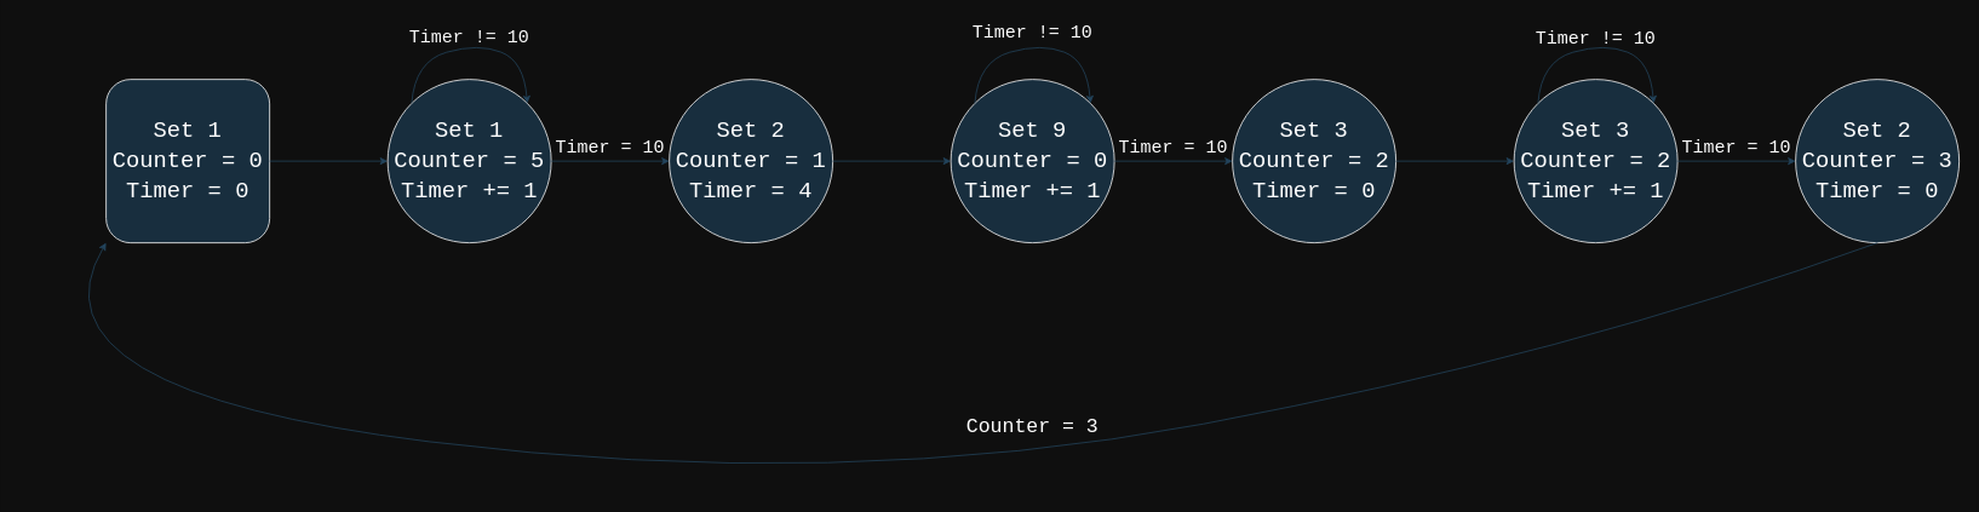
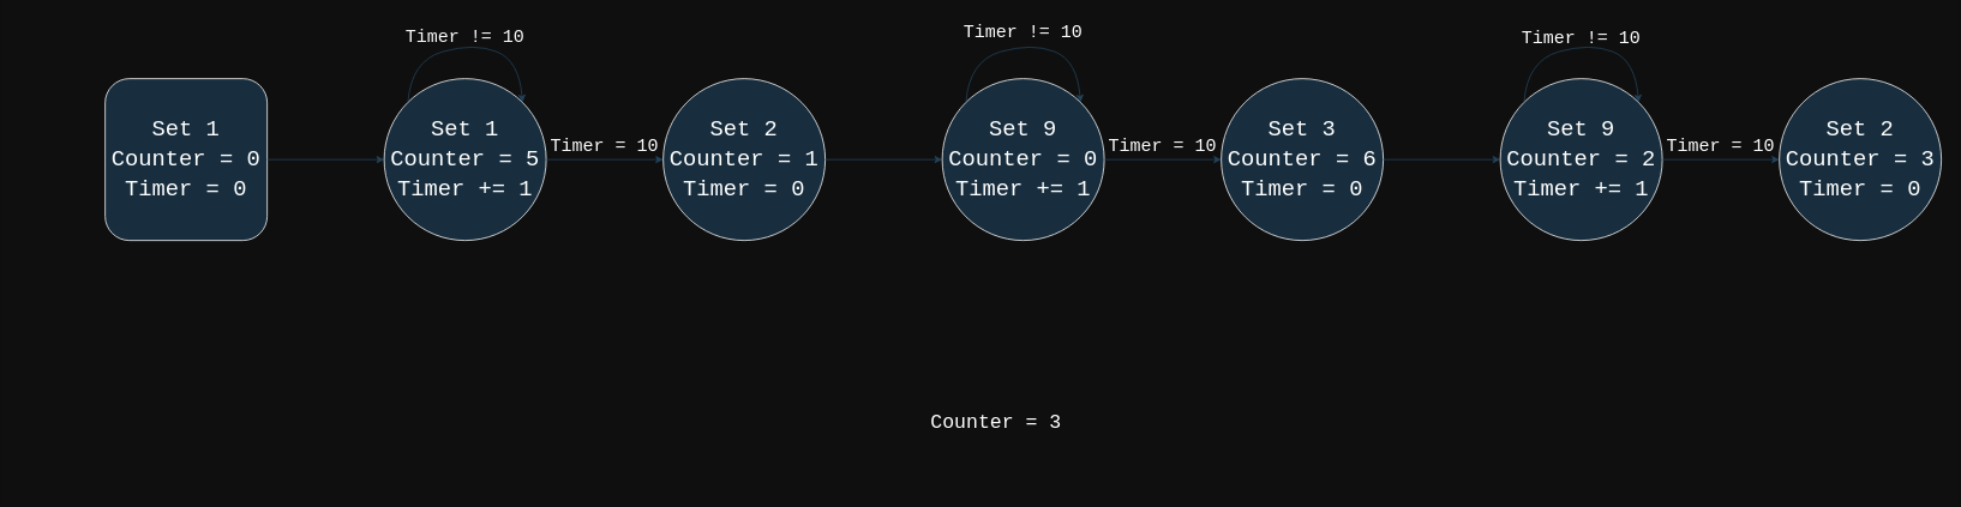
- <mxCell id="9" value="&lt;font face=&quot;Courier New&quot; style=&quot;font-size: 25px;&quot;&gt;Set 2&lt;/font&gt;&lt;div style=&quot;font-size: 25px;&quot;&gt;&lt;font face=&quot;Courier New&quot; style=&quot;font-size: 25px;&quot;&gt;Counter = 1&lt;/font&gt;&lt;/div&gt;&lt;div style=&quot;font-size: 25px;&quot;&gt;&lt;font face=&quot;Courier New&quot; style=&quot;font-size: 25px;&quot;&gt;Timer = 4&lt;/font&gt;&lt;/div&gt;" style="ellipse;whiteSpace=wrap;html=1;labelBackgroundColor=none;fillColor=#182E3E;strokeColor=#FFFFFF;fontColor=#FFFFFF;" parent="1" vertex="1"><mxGeometry x="736" y="87" width="180" height="180" as="geometry" /></mxCell>
+ <mxCell id="9" value="&lt;font face=&quot;Courier New&quot; style=&quot;font-size: 25px;&quot;&gt;Set 2&lt;/font&gt;&lt;div style=&quot;font-size: 25px;&quot;&gt;&lt;font face=&quot;Courier New&quot; style=&quot;font-size: 25px;&quot;&gt;Counter = 1&lt;/font&gt;&lt;/div&gt;&lt;div style=&quot;font-size: 25px;&quot;&gt;&lt;font face=&quot;Courier New&quot; style=&quot;font-size: 25px;&quot;&gt;Timer = 0&lt;/font&gt;&lt;/div&gt;" style="ellipse;whiteSpace=wrap;html=1;labelBackgroundColor=none;fillColor=#182E3E;strokeColor=#FFFFFF;fontColor=#FFFFFF;" parent="1" vertex="1"><mxGeometry x="736" y="87" width="180" height="180" as="geometry" /></mxCell>
- <mxCell id="16" value="&lt;font face=&quot;Courier New&quot; style=&quot;font-size: 25px;&quot;&gt;Set 3&lt;/font&gt;&lt;div style=&quot;font-size: 25px;&quot;&gt;&lt;font face=&quot;Courier New&quot; style=&quot;font-size: 25px;&quot;&gt;Counter = 2&lt;/font&gt;&lt;/div&gt;&lt;div style=&quot;font-size: 25px;&quot;&gt;&lt;font face=&quot;Courier New&quot; style=&quot;font-size: 25px;&quot;&gt;Timer = 0&lt;/font&gt;&lt;/div&gt;" style="ellipse;whiteSpace=wrap;html=1;labelBackgroundColor=none;fillColor=#182E3E;strokeColor=#FFFFFF;fontColor=#FFFFFF;" parent="1" vertex="1"><mxGeometry x="1356" y="87" width="180" height="180" as="geometry" /></mxCell>
+ <mxCell id="16" value="&lt;font face=&quot;Courier New&quot; style=&quot;font-size: 25px;&quot;&gt;Set 3&lt;/font&gt;&lt;div style=&quot;font-size: 25px;&quot;&gt;&lt;font face=&quot;Courier New&quot; style=&quot;font-size: 25px;&quot;&gt;Counter = 6&lt;/font&gt;&lt;/div&gt;&lt;div style=&quot;font-size: 25px;&quot;&gt;&lt;font face=&quot;Courier New&quot; style=&quot;font-size: 25px;&quot;&gt;Timer = 0&lt;/font&gt;&lt;/div&gt;" style="ellipse;whiteSpace=wrap;html=1;labelBackgroundColor=none;fillColor=#182E3E;strokeColor=#FFFFFF;fontColor=#FFFFFF;" parent="1" vertex="1"><mxGeometry x="1356" y="87" width="180" height="180" as="geometry" /></mxCell>
- <mxCell id="18" value="&lt;font face=&quot;Courier New&quot; style=&quot;font-size: 25px;&quot;&gt;Set 3&lt;/font&gt;&lt;div style=&quot;font-size: 25px;&quot;&gt;&lt;font face=&quot;Courier New&quot; style=&quot;font-size: 25px;&quot;&gt;Counter = 2&lt;/font&gt;&lt;/div&gt;&lt;div style=&quot;font-size: 25px;&quot;&gt;&lt;font face=&quot;Courier New&quot; style=&quot;font-size: 25px;&quot;&gt;Timer += 1&lt;/font&gt;&lt;/div&gt;" style="ellipse;whiteSpace=wrap;html=1;labelBackgroundColor=none;fillColor=#182E3E;strokeColor=#FFFFFF;fontColor=#FFFFFF;" parent="1" vertex="1"><mxGeometry x="1666" y="87" width="180" height="180" as="geometry" /></mxCell>
+ <mxCell id="18" value="&lt;font face=&quot;Courier New&quot; style=&quot;font-size: 25px;&quot;&gt;Set 9&lt;/font&gt;&lt;div style=&quot;font-size: 25px;&quot;&gt;&lt;font face=&quot;Courier New&quot; style=&quot;font-size: 25px;&quot;&gt;Counter = 2&lt;/font&gt;&lt;/div&gt;&lt;div style=&quot;font-size: 25px;&quot;&gt;&lt;font face=&quot;Courier New&quot; style=&quot;font-size: 25px;&quot;&gt;Timer += 1&lt;/font&gt;&lt;/div&gt;" style="ellipse;whiteSpace=wrap;html=1;labelBackgroundColor=none;fillColor=#182E3E;strokeColor=#FFFFFF;fontColor=#FFFFFF;" parent="1" vertex="1"><mxGeometry x="1666" y="87" width="180" height="180" as="geometry" /></mxCell>
- <mxCell id="24" value="" style="curved=1;endArrow=classic;html=1;rounded=0;exitX=0.5;exitY=1;exitDx=0;exitDy=0;entryX=0;entryY=1;entryDx=0;entryDy=0;labelBackgroundColor=none;strokeColor=#23445D;fontColor=default;" parent="1" source="23" target="2" edge="1"><mxGeometry width="50" height="50" relative="1" as="geometry"><mxPoint x="1775" y="391" as="sourcePoint" /><mxPoint x="1725" y="341" as="targetPoint" /><Array as="points"><mxPoint x="1725" y="391" /><mxPoint x="923" y="542" /><mxPoint x="20" y="430" /></Array></mxGeometry></mxCell>
- <mxCell id="25" value="&lt;font face=&quot;Courier New&quot; style=&quot;font-size: 22px;&quot;&gt;Counter = 3&lt;/font&gt;" style="text;html=1;align=center;verticalAlign=middle;whiteSpace=wrap;rounded=0;labelBackgroundColor=none;fontColor=#FFFFFF;" parent="1" vertex="1"><mxGeometry x="1057" y="452" width="158" height="38" as="geometry" /></mxCell>
+ <mxCell id="25" value="&lt;font face=&quot;Courier New&quot; style=&quot;font-size: 22px;&quot;&gt;Counter = 3&lt;/font&gt;" style="text;html=1;align=center;verticalAlign=middle;whiteSpace=wrap;rounded=0;labelBackgroundColor=none;fontColor=#FFFFFF;" parent="1" vertex="1"><mxGeometry x="1027" y="452" width="158" height="38" as="geometry" /></mxCell>
